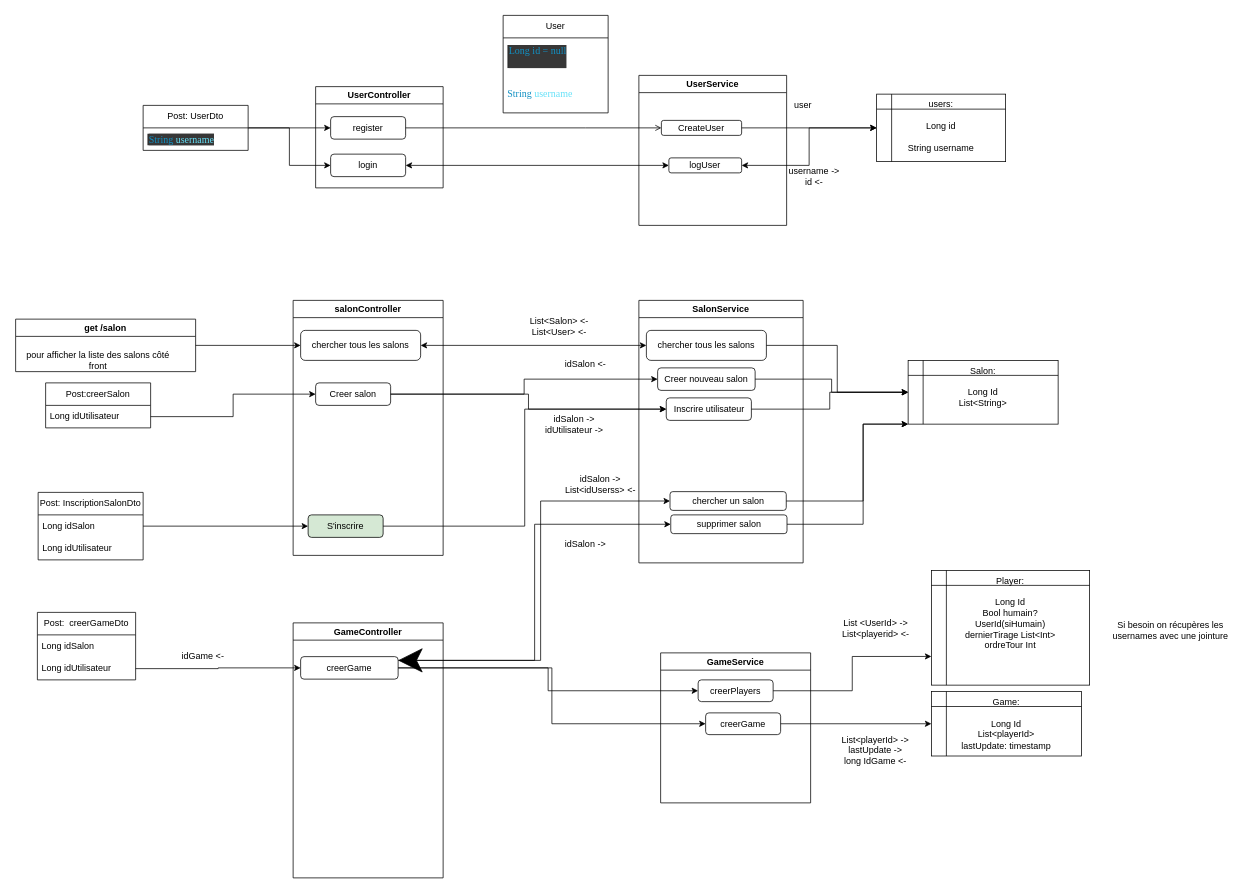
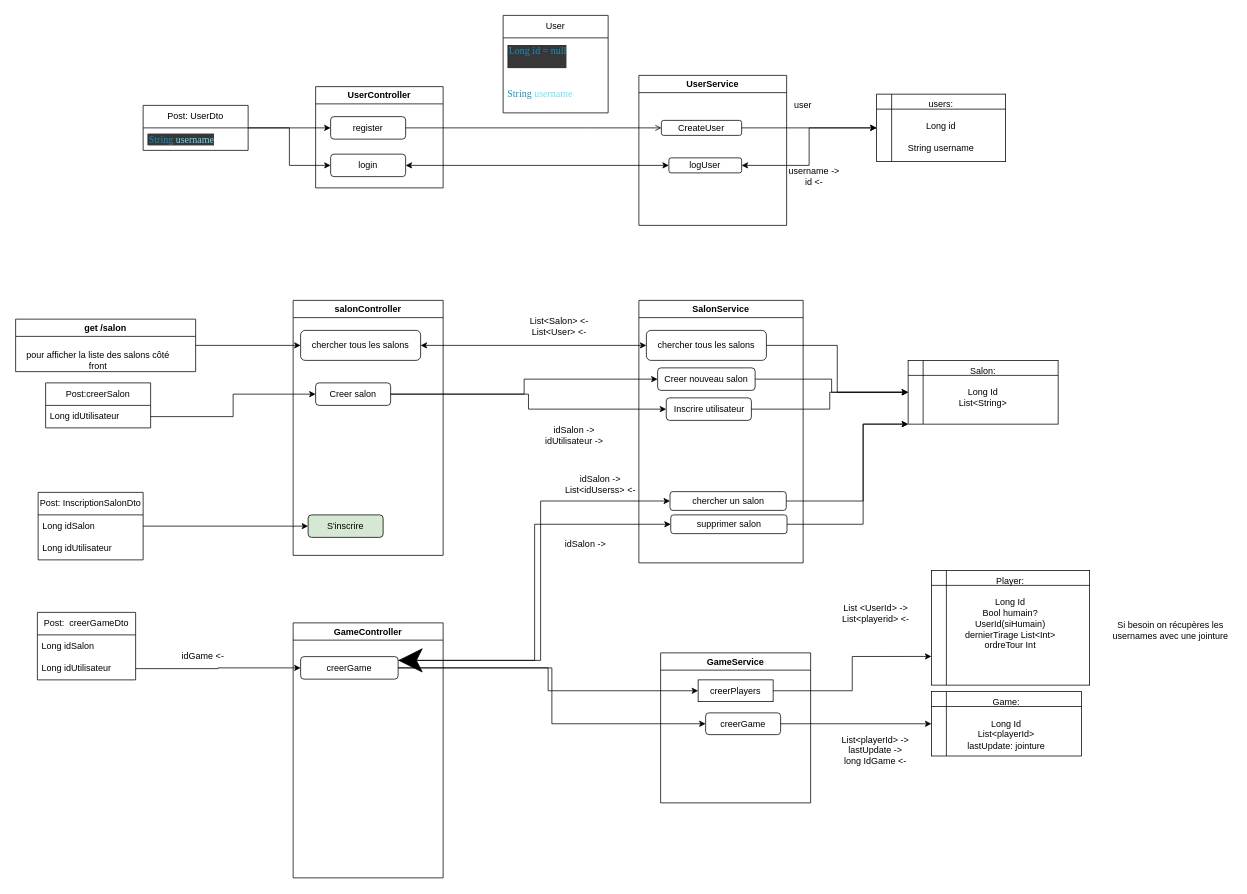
- <mxCell id="47" value="idSalon &amp;lt;-" style="text;html=1;strokeColor=none;fillColor=none;align=center;verticalAlign=middle;whiteSpace=wrap;rounded=0;fontSize=12;fontFamily=Helvetica;fontColor=default;" vertex="1" parent="1"><mxGeometry x="750" y="470" width="60" height="30" as="geometry" /></mxCell>
- <mxCell id="48" value="idSalon -&amp;gt;&lt;br&gt;idUtilisateur -&amp;gt;" style="text;html=1;strokeColor=none;fillColor=none;align=center;verticalAlign=middle;whiteSpace=wrap;rounded=0;fontSize=12;fontFamily=Helvetica;fontColor=default;" vertex="1" parent="1"><mxGeometry x="720" y="550" width="90" height="30" as="geometry" /></mxCell>
+ <mxCell id="48" value="idSalon -&amp;gt;&lt;br&gt;idUtilisateur -&amp;gt;" style="text;html=1;strokeColor=none;fillColor=none;align=center;verticalAlign=middle;whiteSpace=wrap;rounded=0;fontSize=12;fontFamily=Helvetica;fontColor=default;" vertex="1" parent="1"><mxGeometry x="720" y="565" width="90" height="30" as="geometry" /></mxCell>
- <mxCell id="51" style="edgeStyle=orthogonalEdgeStyle;rounded=0;orthogonalLoop=1;jettySize=auto;html=1;entryX=0;entryY=0.5;entryDx=0;entryDy=0;fontFamily=Helvetica;fontSize=12;fontColor=default;startSize=30;" edge="1" parent="1" source="4" target="33"><mxGeometry relative="1" as="geometry" /></mxCell>
- <mxCell id="77" value="List &amp;lt;UserId&amp;gt; -&amp;gt;&lt;br&gt;List&amp;lt;playerid&amp;gt; &amp;lt;-" style="text;html=1;strokeColor=none;fillColor=none;align=center;verticalAlign=middle;whiteSpace=wrap;rounded=0;fontSize=12;fontFamily=Helvetica;fontColor=default;" vertex="1" parent="1"><mxGeometry x="1106.5" y="821.5" width="120" height="30" as="geometry" /></mxCell>
+ <mxCell id="77" value="List &amp;lt;UserId&amp;gt; -&amp;gt;&lt;br&gt;List&amp;lt;playerid&amp;gt; &amp;lt;-" style="text;html=1;strokeColor=none;fillColor=none;align=center;verticalAlign=middle;whiteSpace=wrap;rounded=0;fontSize=12;fontFamily=Helvetica;fontColor=default;" vertex="1" parent="1"><mxGeometry x="1106.5" y="801.5" width="120" height="30" as="geometry" /></mxCell>
- <mxCell id="72" value="creerPlayers" style="rounded=1;whiteSpace=wrap;html=1;fontFamily=Helvetica;fontSize=12;fontColor=default;fillColor=none;gradientColor=none;" vertex="1" parent="71"><mxGeometry x="50" y="36" width="100" height="29" as="geometry" /></mxCell>
+ <mxCell id="72" value="creerPlayers" style="whiteSpace=wrap;html=1;fontFamily=Helvetica;fontSize=12;fontColor=default;fillColor=none;gradientColor=none;rounded=0;" vertex="1" parent="71"><mxGeometry x="50" y="36" width="100" height="29" as="geometry" /></mxCell>
- <mxCell id="65" value="Game:&lt;br&gt;&lt;br&gt;Long Id&lt;br&gt;List&amp;lt;playerId&amp;gt;&lt;br&gt;lastUpdate: timestamp" style="shape=internalStorage;whiteSpace=wrap;html=1;backgroundOutline=1;verticalAlign=top;" vertex="1" parent="1"><mxGeometry x="1241" y="921.5" width="200" height="86" as="geometry" /></mxCell>
+ <mxCell id="65" value="Game:&lt;br&gt;&lt;br&gt;Long Id&lt;br&gt;List&amp;lt;playerId&amp;gt;&lt;br&gt;lastUpdate: jointure" style="shape=internalStorage;whiteSpace=wrap;html=1;backgroundOutline=1;verticalAlign=top;" vertex="1" parent="1"><mxGeometry x="1241" y="921.5" width="200" height="86" as="geometry" /></mxCell>
